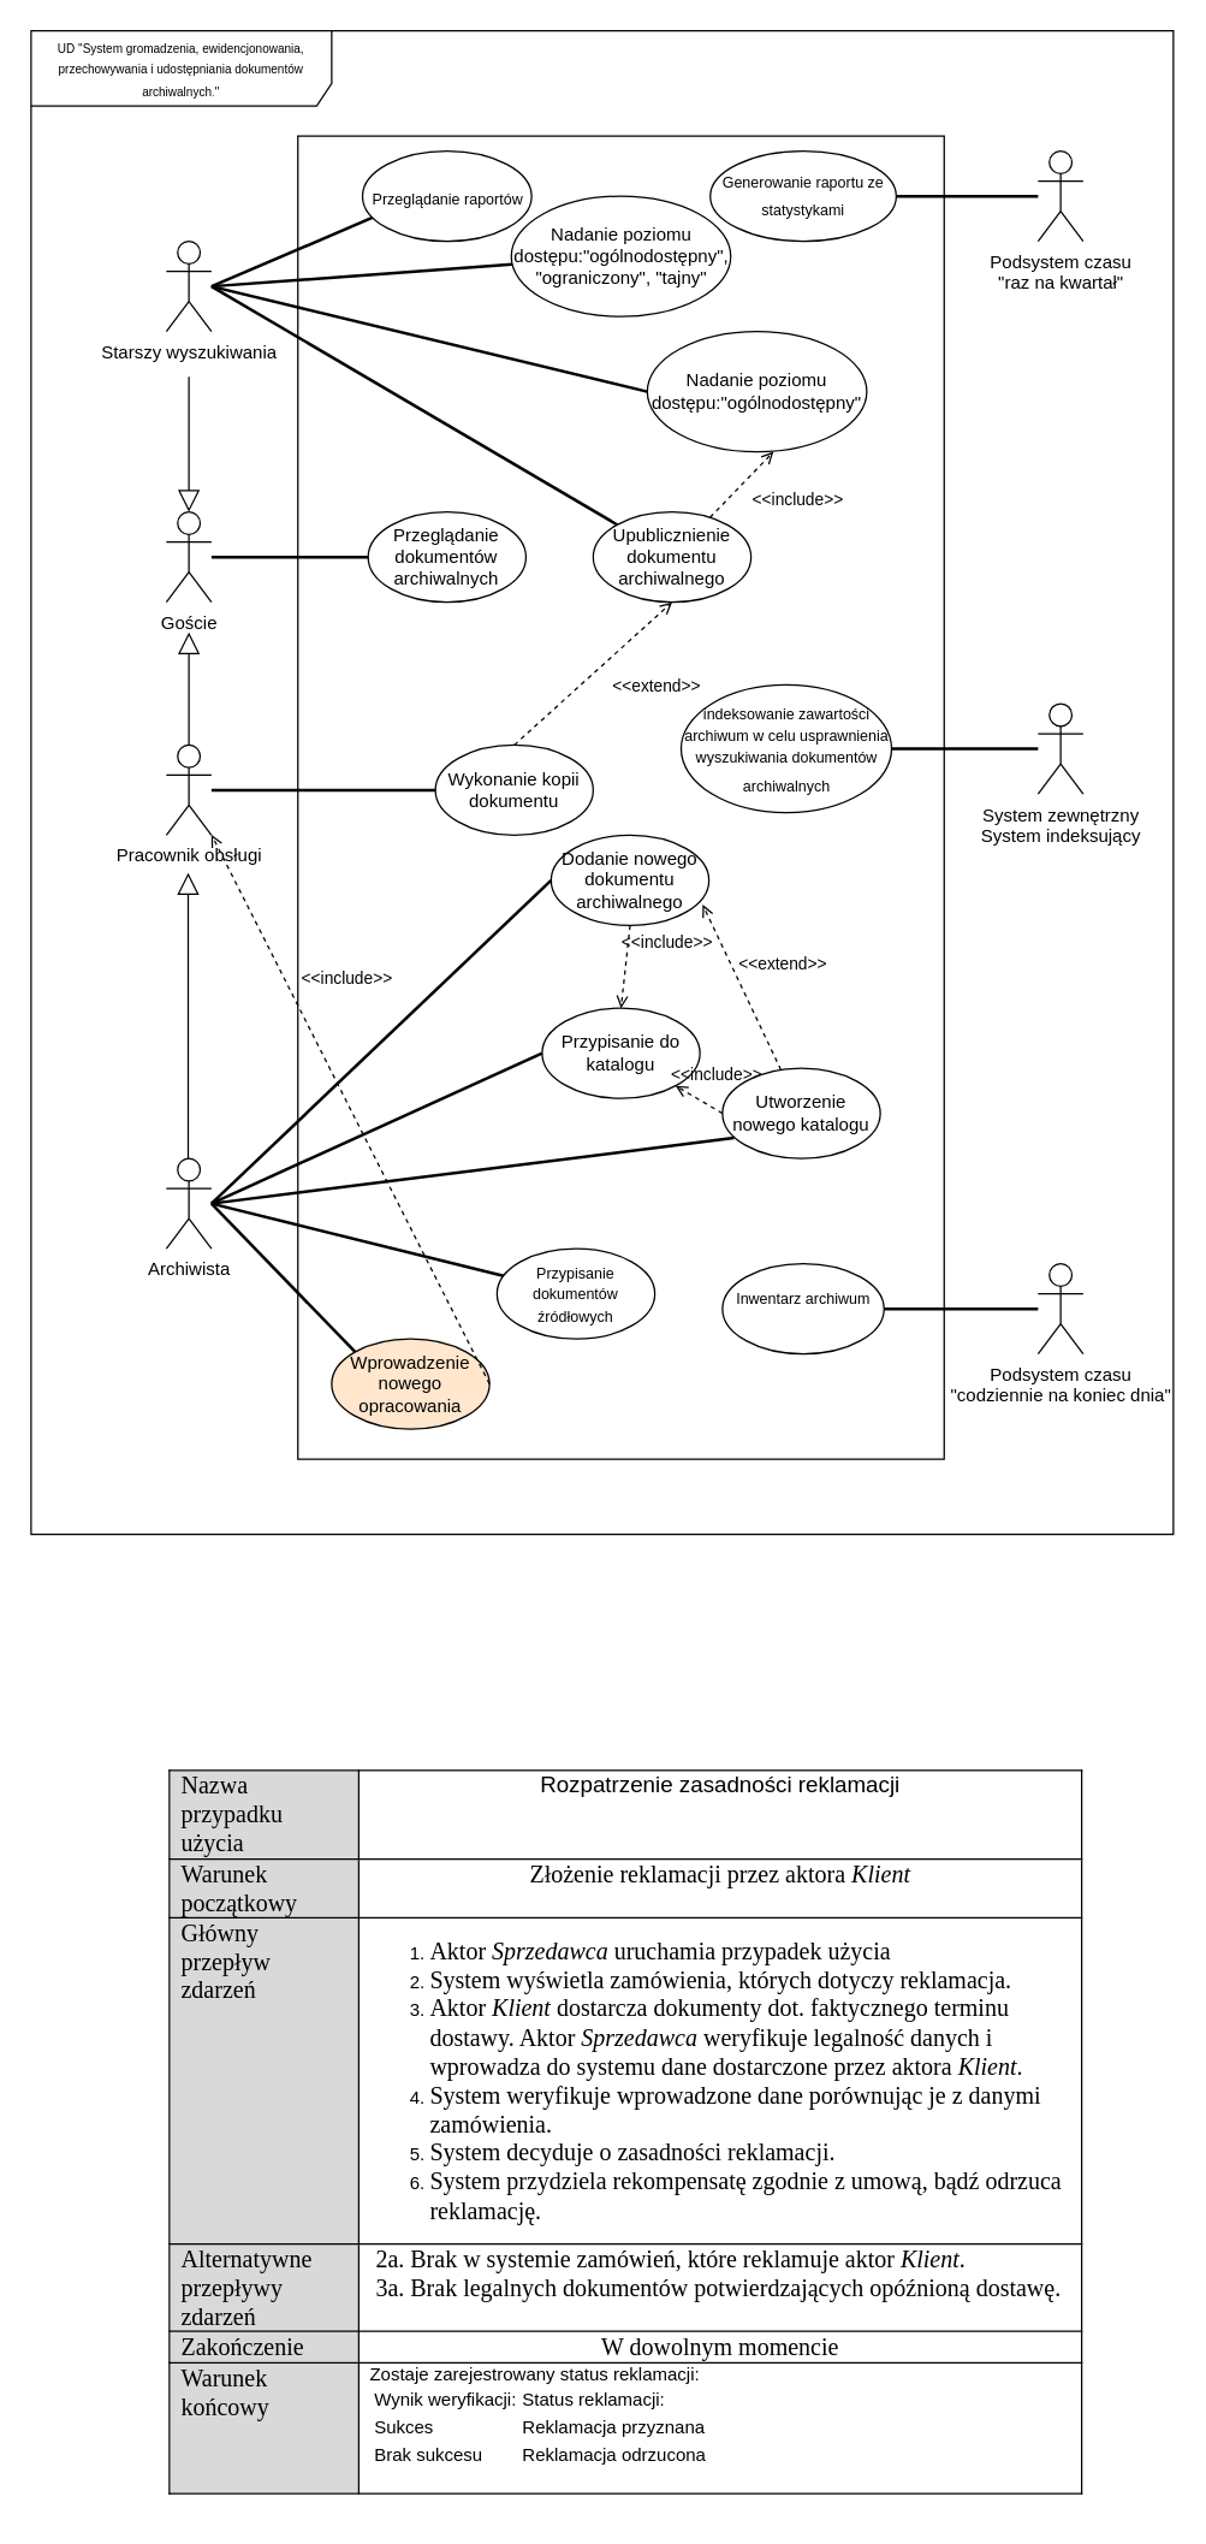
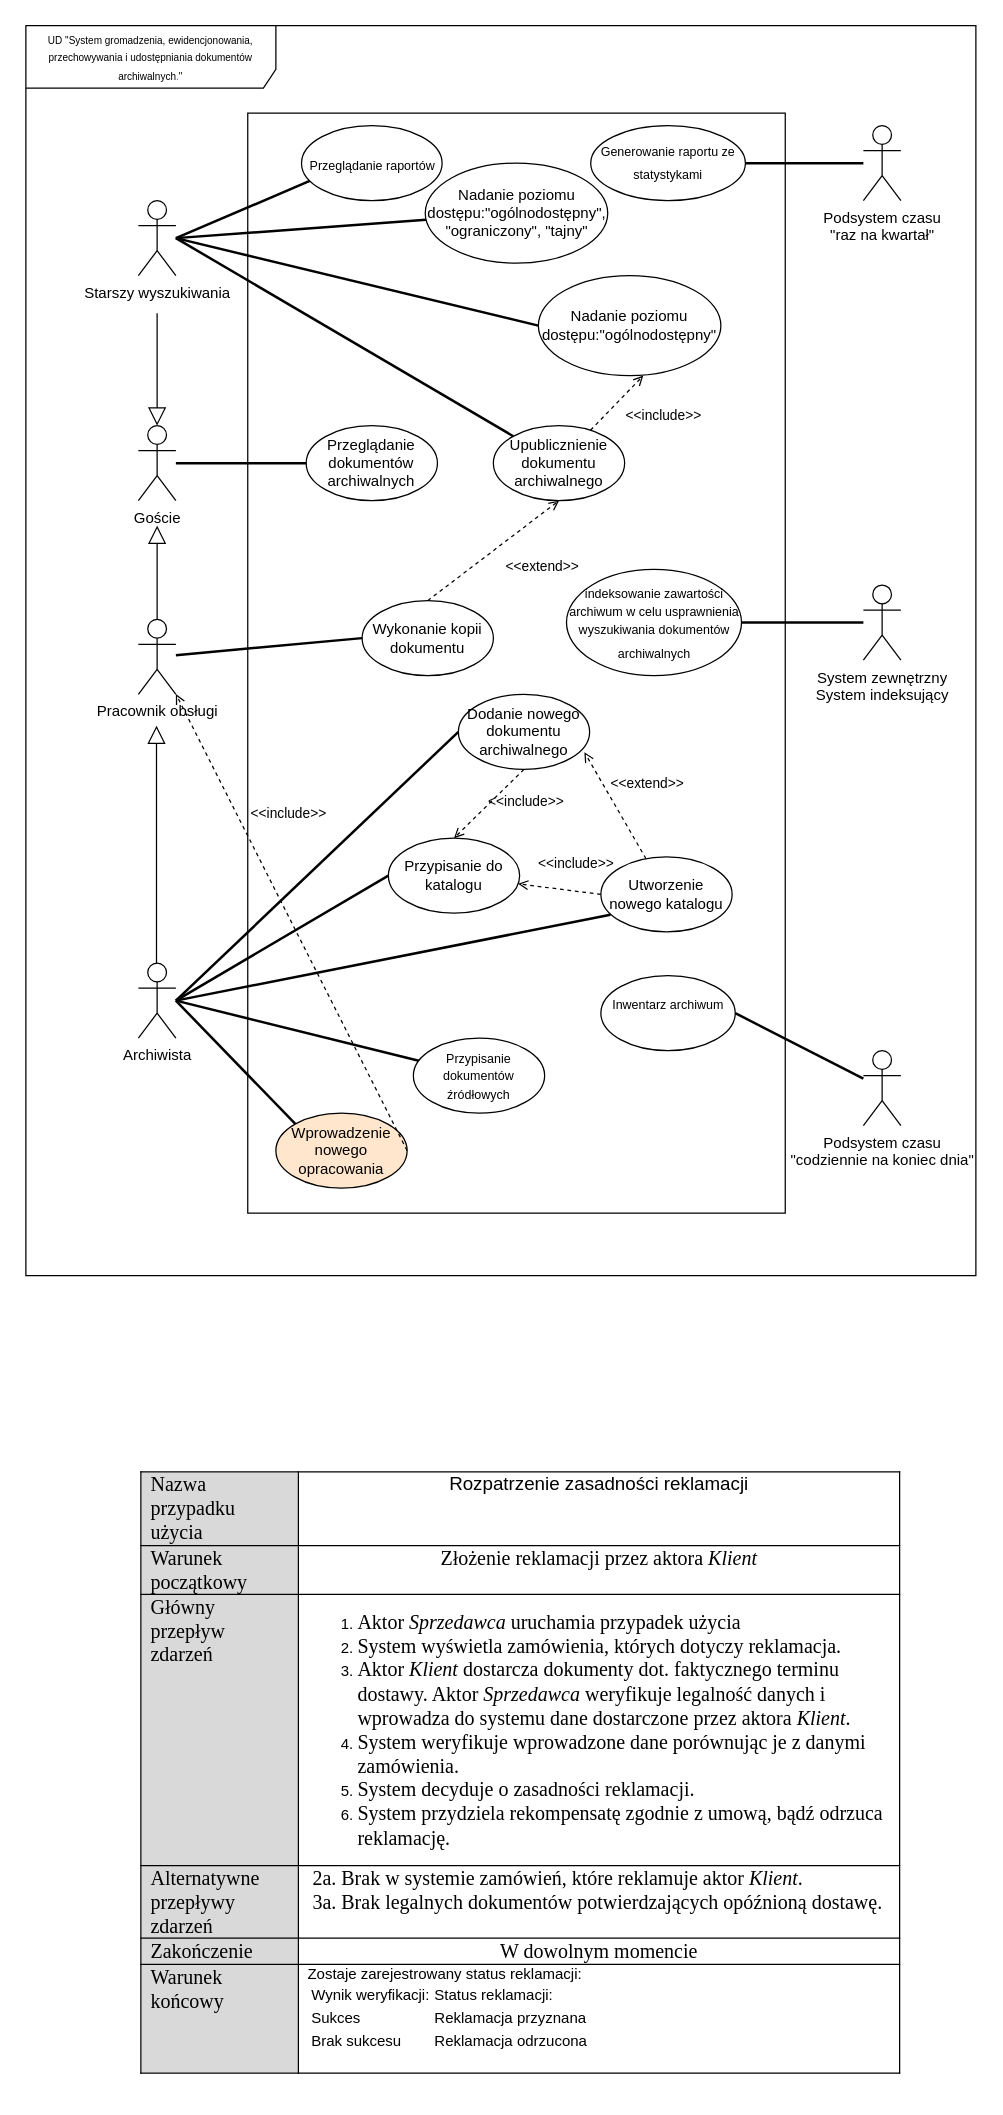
- <mxCell id="14" value="Wykonanie kopii dokumentu" style="ellipse;whiteSpace=wrap;html=1;" parent="2" vertex="1"><mxGeometry x="269" y="475" width="105" height="60" as="geometry" /></mxCell>
+ <mxCell id="14" value="Wykonanie kopii dokumentu" style="ellipse;whiteSpace=wrap;html=1;" parent="2" vertex="1"><mxGeometry x="269" y="460" width="105" height="60" as="geometry" /></mxCell>
- <mxCell id="13" value="Przypisanie do katalogu" style="ellipse;whiteSpace=wrap;html=1;" parent="2" vertex="1"><mxGeometry x="340" y="650" width="105" height="60" as="geometry" /></mxCell>
+ <mxCell id="13" value="Przypisanie do katalogu" style="ellipse;whiteSpace=wrap;html=1;" parent="2" vertex="1"><mxGeometry x="290" y="650" width="105" height="60" as="geometry" /></mxCell>
- <mxCell id="16" value="Utworzenie nowego katalogu" style="ellipse;whiteSpace=wrap;html=1;" parent="2" vertex="1"><mxGeometry x="460" y="690" width="105" height="60" as="geometry" /></mxCell>
+ <mxCell id="16" value="Utworzenie nowego katalogu" style="ellipse;whiteSpace=wrap;html=1;" parent="2" vertex="1"><mxGeometry x="460" y="665" width="105" height="60" as="geometry" /></mxCell>
- <mxCell id="11" value="&lt;font size=&quot;1&quot;&gt;Inwentarz archiwum&lt;/font&gt;&lt;br&gt;&lt;br&gt;&lt;span style=&quot;font-family: -webkit-standard; font-size: medium; text-align: start;&quot;&gt;&lt;/span&gt;" style="ellipse;whiteSpace=wrap;html=1;" parent="2" vertex="1"><mxGeometry x="460" y="820" width="107.5" height="60" as="geometry" /></mxCell>
+ <mxCell id="11" value="&lt;font size=&quot;1&quot;&gt;Inwentarz archiwum&lt;/font&gt;&lt;br&gt;&lt;br&gt;&lt;span style=&quot;font-family: -webkit-standard; font-size: medium; text-align: start;&quot;&gt;&lt;/span&gt;" style="ellipse;whiteSpace=wrap;html=1;" parent="2" vertex="1"><mxGeometry x="460" y="760" width="107.5" height="60" as="geometry" /></mxCell>
